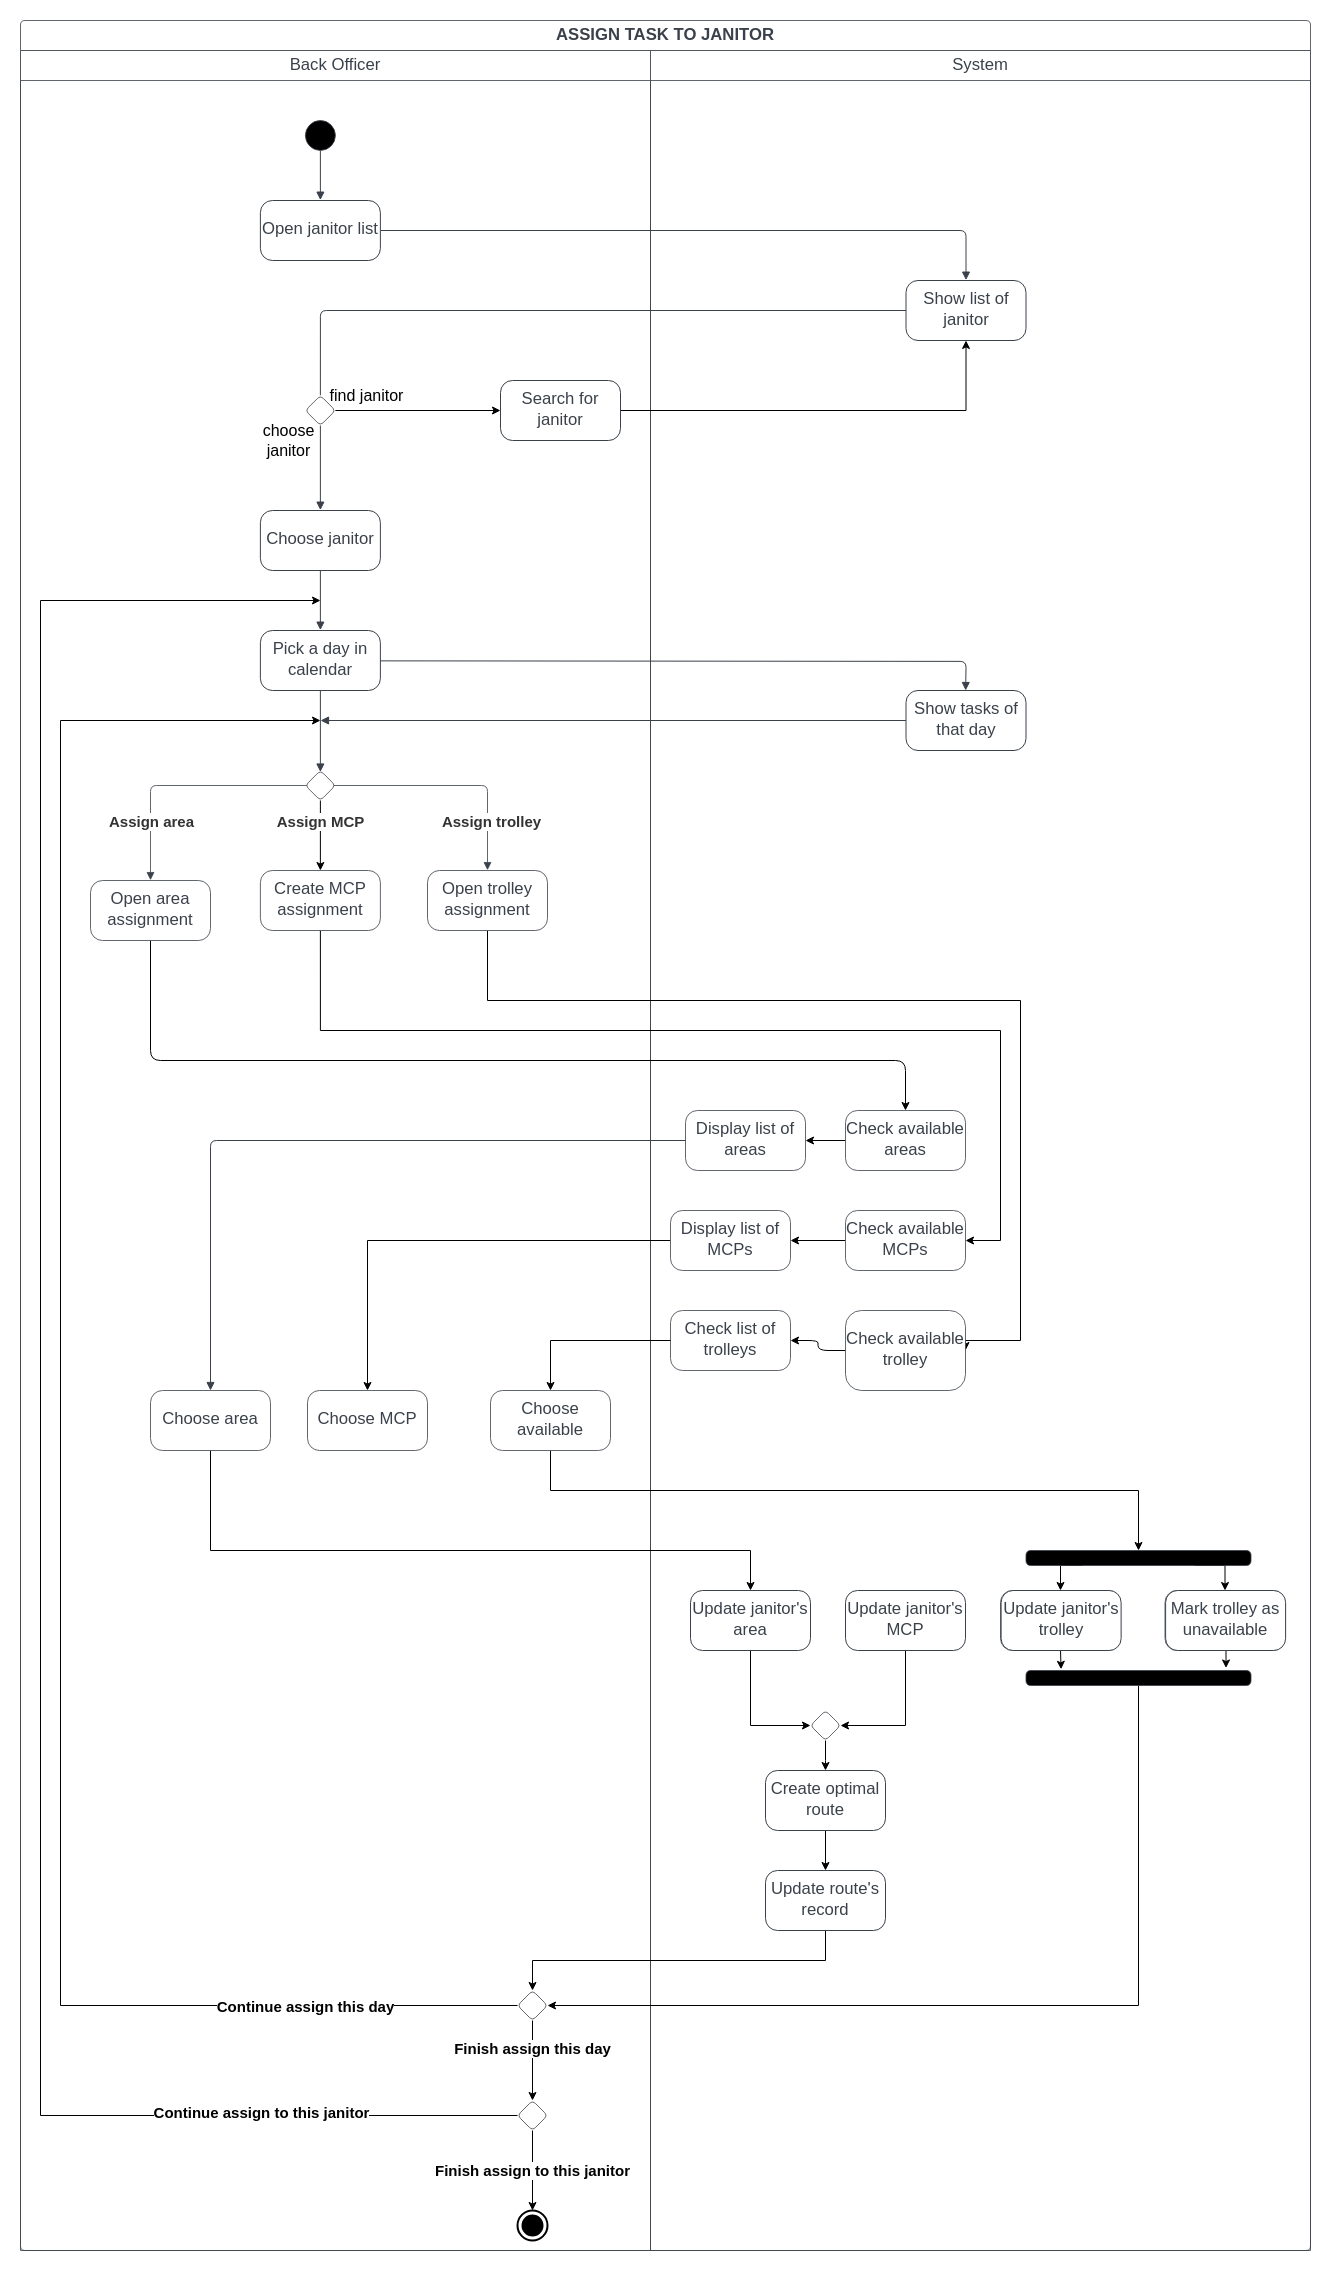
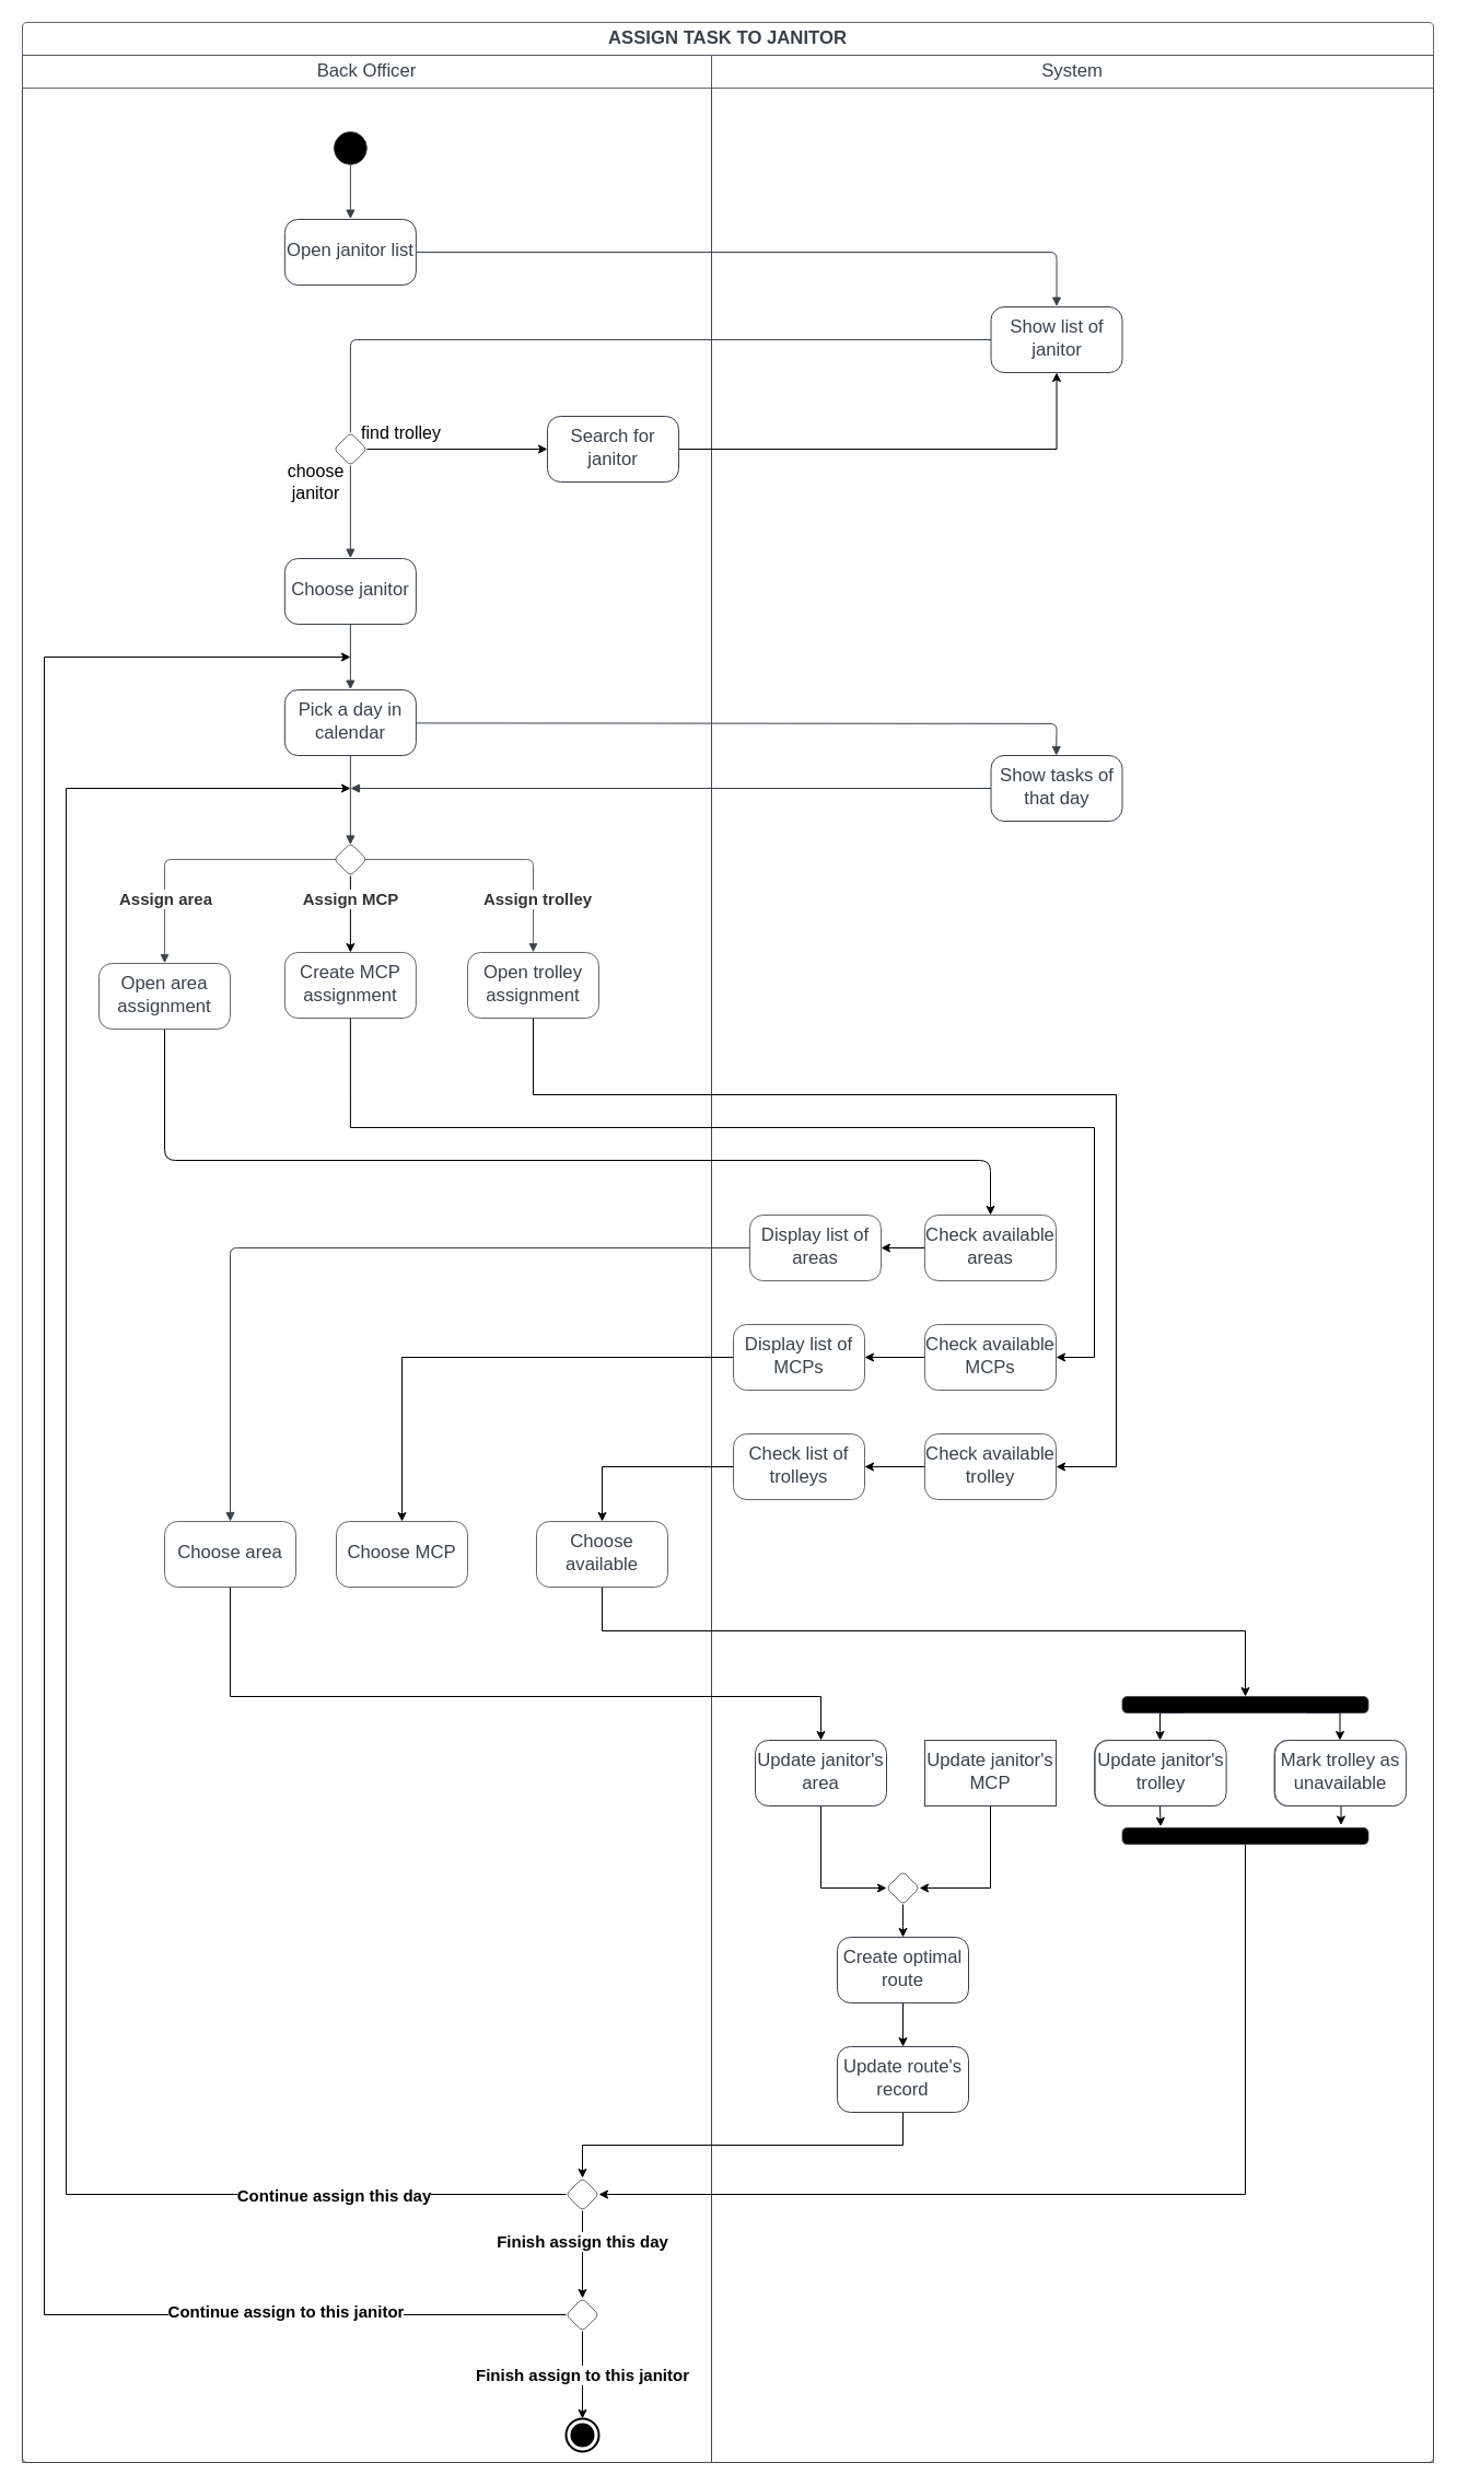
- <mxCell id="84" value="&lt;font style=&quot;font-size: 16px;&quot;&gt;find janitor&lt;/font&gt;" style="text;html=1;strokeColor=none;fillColor=none;align=center;verticalAlign=middle;whiteSpace=wrap;rounded=0;" vertex="1" parent="1"><mxGeometry x="294.45" y="380" width="145.11" height="30" as="geometry" /></mxCell>
+ <mxCell id="84" value="&lt;font style=&quot;font-size: 16px;&quot;&gt;find trolley&lt;/font&gt;" style="text;html=1;strokeColor=none;fillColor=none;align=center;verticalAlign=middle;whiteSpace=wrap;rounded=0;" vertex="1" parent="1"><mxGeometry x="294.45" y="380" width="145.11" height="30" as="geometry" /></mxCell>
- <mxCell id="36" value="&lt;div style=&quot;display: flex; justify-content: center; text-align: center; align-items: baseline; font-size: 0; line-height: 1.25;margin-top: -2px;&quot;&gt;&lt;span&gt;&lt;span style=&quot;font-size:16.7px;color:#3a414a;&quot;&gt;Check available trolley&lt;/span&gt;&lt;/span&gt;&lt;/div&gt;" style="rounded=1;arcSize=20;whiteSpace=wrap;overflow=block;blockSpacing=1;html=1;fontSize=13;spacing=0;strokeColor=#3a414a;strokeOpacity=100;strokeWidth=0.8;" vertex="1" parent="1"><mxGeometry x="845" y="1310" width="120" height="80" as="geometry" /></mxCell>
+ <mxCell id="36" value="&lt;div style=&quot;display: flex; justify-content: center; text-align: center; align-items: baseline; font-size: 0; line-height: 1.25;margin-top: -2px;&quot;&gt;&lt;span&gt;&lt;span style=&quot;font-size:16.7px;color:#3a414a;&quot;&gt;Check available trolley&lt;/span&gt;&lt;/span&gt;&lt;/div&gt;" style="rounded=1;arcSize=20;whiteSpace=wrap;overflow=block;blockSpacing=1;html=1;fontSize=13;spacing=0;strokeColor=#3a414a;strokeOpacity=100;strokeWidth=0.8;" vertex="1" parent="1"><mxGeometry x="845" y="1310" width="120" height="60" as="geometry" /></mxCell>
- <mxCell id="69" value="&lt;div style=&quot;display: flex; justify-content: center; text-align: center; align-items: baseline; font-size: 0; line-height: 1.25;margin-top: -2px;&quot;&gt;&lt;span&gt;&lt;span style=&quot;font-size:16.7px;color:#3a414a;&quot;&gt;Update janitor's MCP&lt;/span&gt;&lt;/span&gt;&lt;/div&gt;" style="rounded=1;arcSize=20;whiteSpace=wrap;overflow=block;blockSpacing=1;html=1;fontSize=13;spacing=0;strokeColor=#3a414a;strokeOpacity=100;strokeWidth=1;" vertex="1" parent="1"><mxGeometry x="845" y="1590" width="120" height="60" as="geometry" /></mxCell>
+ <mxCell id="69" value="&lt;div style=&quot;display: flex; justify-content: center; text-align: center; align-items: baseline; font-size: 0; line-height: 1.25;margin-top: -2px;&quot;&gt;&lt;span&gt;&lt;span style=&quot;font-size:16.7px;color:#3a414a;&quot;&gt;Update janitor's MCP&lt;/span&gt;&lt;/span&gt;&lt;/div&gt;" style="arcSize=20;whiteSpace=wrap;overflow=block;blockSpacing=1;html=1;fontSize=13;spacing=0;strokeColor=#3a414a;strokeOpacity=100;strokeWidth=1;rounded=0;" vertex="1" parent="1"><mxGeometry x="845" y="1590" width="120" height="60" as="geometry" /></mxCell>
